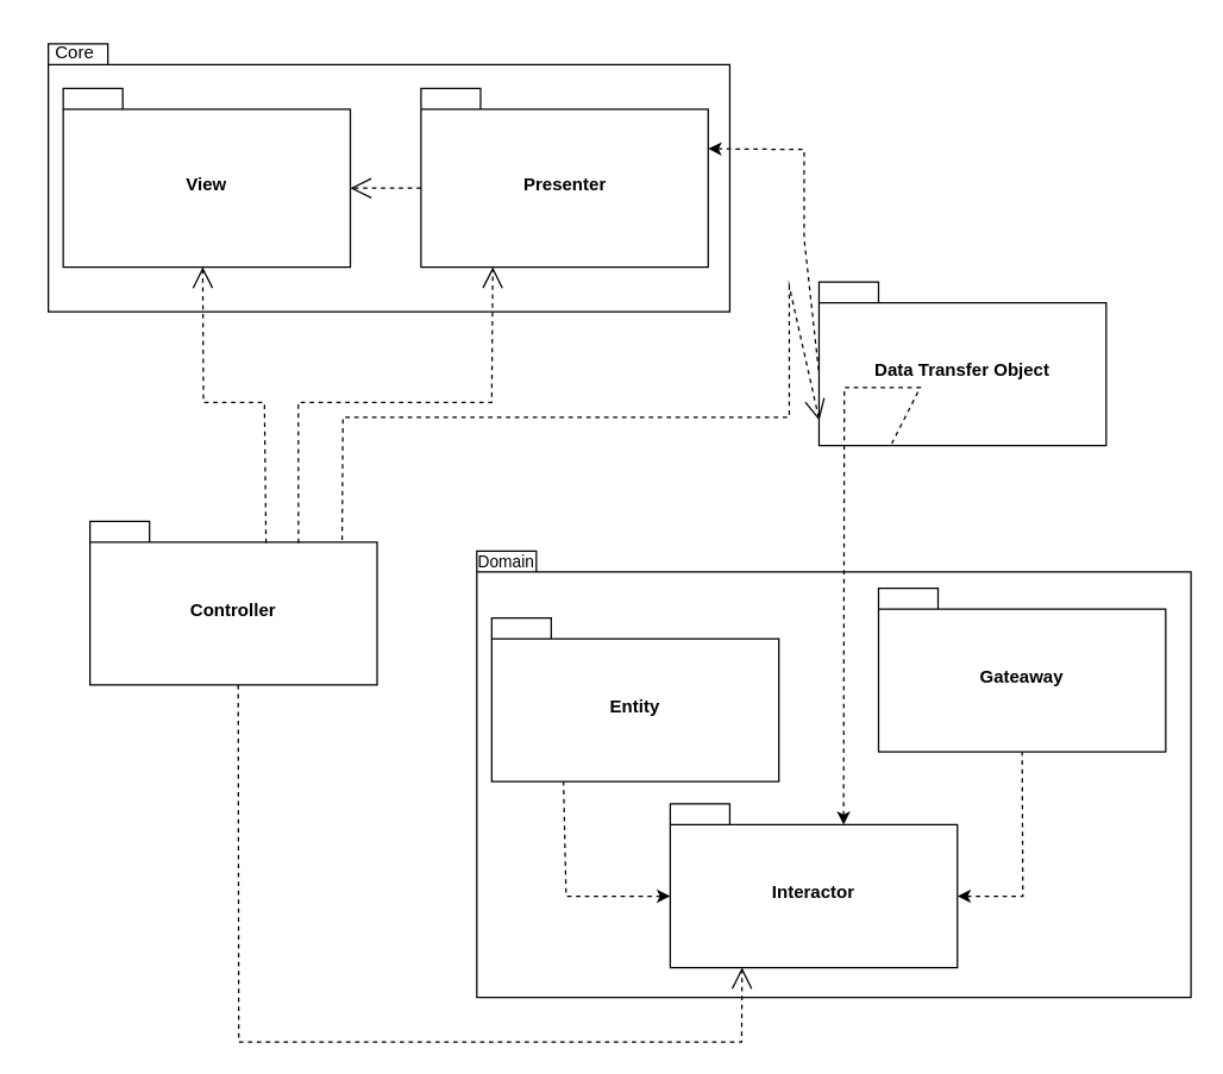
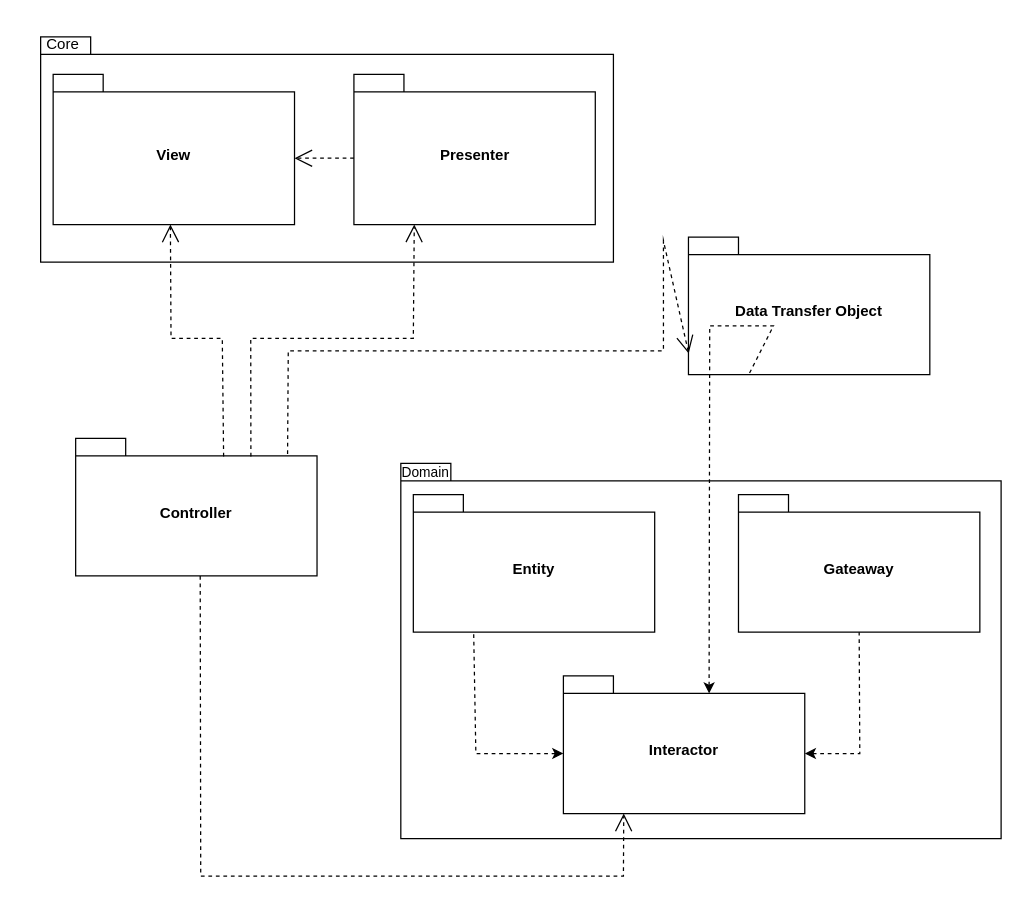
- <mxCell id="14" value="" style="endArrow=none;endSize=12;dashed=1;html=1;rounded=0;entryX=0;entryY=0;entryDx=0;entryDy=62;entryPerimeter=0;exitX=0;exitY=0;exitDx=193;exitDy=40.5;exitPerimeter=0;startArrow=classic;startFill=1;endFill=0;" edge="1" parent="1" source="6" target="2"><mxGeometry width="160" relative="1" as="geometry"><mxPoint x="728" y="70" as="sourcePoint" /><mxPoint x="680" y="70" as="targetPoint" /><Array as="points"><mxPoint x="540" y="100" /><mxPoint x="540" y="160" /></Array></mxGeometry></mxCell>
- <mxCell id="8" value="Entity" style="shape=folder;fontStyle=1;spacingTop=10;tabWidth=40;tabHeight=14;tabPosition=left;html=1;whiteSpace=wrap;" vertex="1" parent="1"><mxGeometry x="330" y="415" width="193" height="110" as="geometry" /></mxCell>
+ <mxCell id="8" value="Entity" style="shape=folder;fontStyle=1;spacingTop=10;tabWidth=40;tabHeight=14;tabPosition=left;html=1;whiteSpace=wrap;" vertex="1" parent="1"><mxGeometry x="330" y="395" width="193" height="110" as="geometry" /></mxCell>
